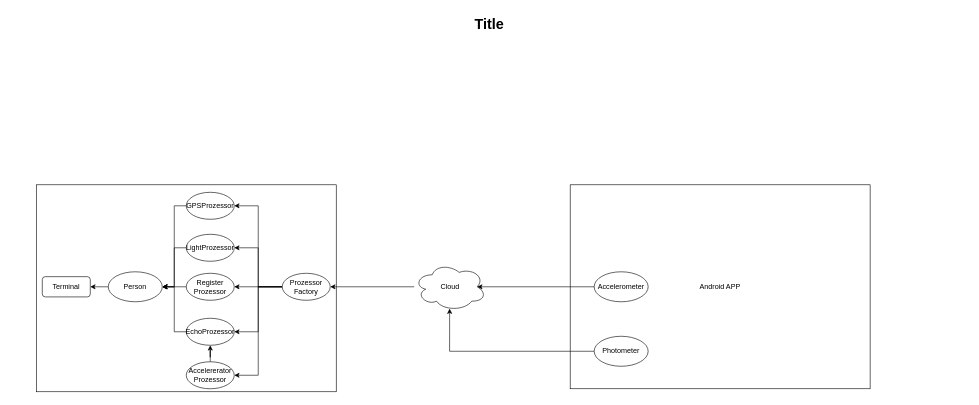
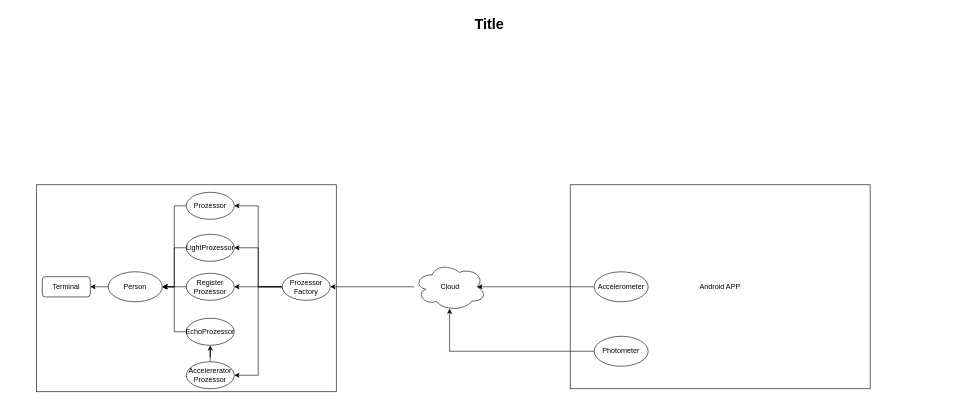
- <mxCell id="12" value="GPSProzessor" style="ellipse;whiteSpace=wrap;html=1;" vertex="1" parent="1"><mxGeometry x="310" y="320" width="80" height="45" as="geometry" /></mxCell>
+ <mxCell id="12" value="Prozessor" style="ellipse;whiteSpace=wrap;html=1;" vertex="1" parent="1"><mxGeometry x="310" y="320" width="80" height="45" as="geometry" /></mxCell>
- <mxCell id="17" style="edgeStyle=orthogonalEdgeStyle;rounded=0;orthogonalLoop=1;jettySize=auto;html=1;entryX=1;entryY=0.5;entryDx=0;entryDy=0;" edge="1" parent="1" source="20" target="22"><mxGeometry relative="1" as="geometry" /></mxCell>
